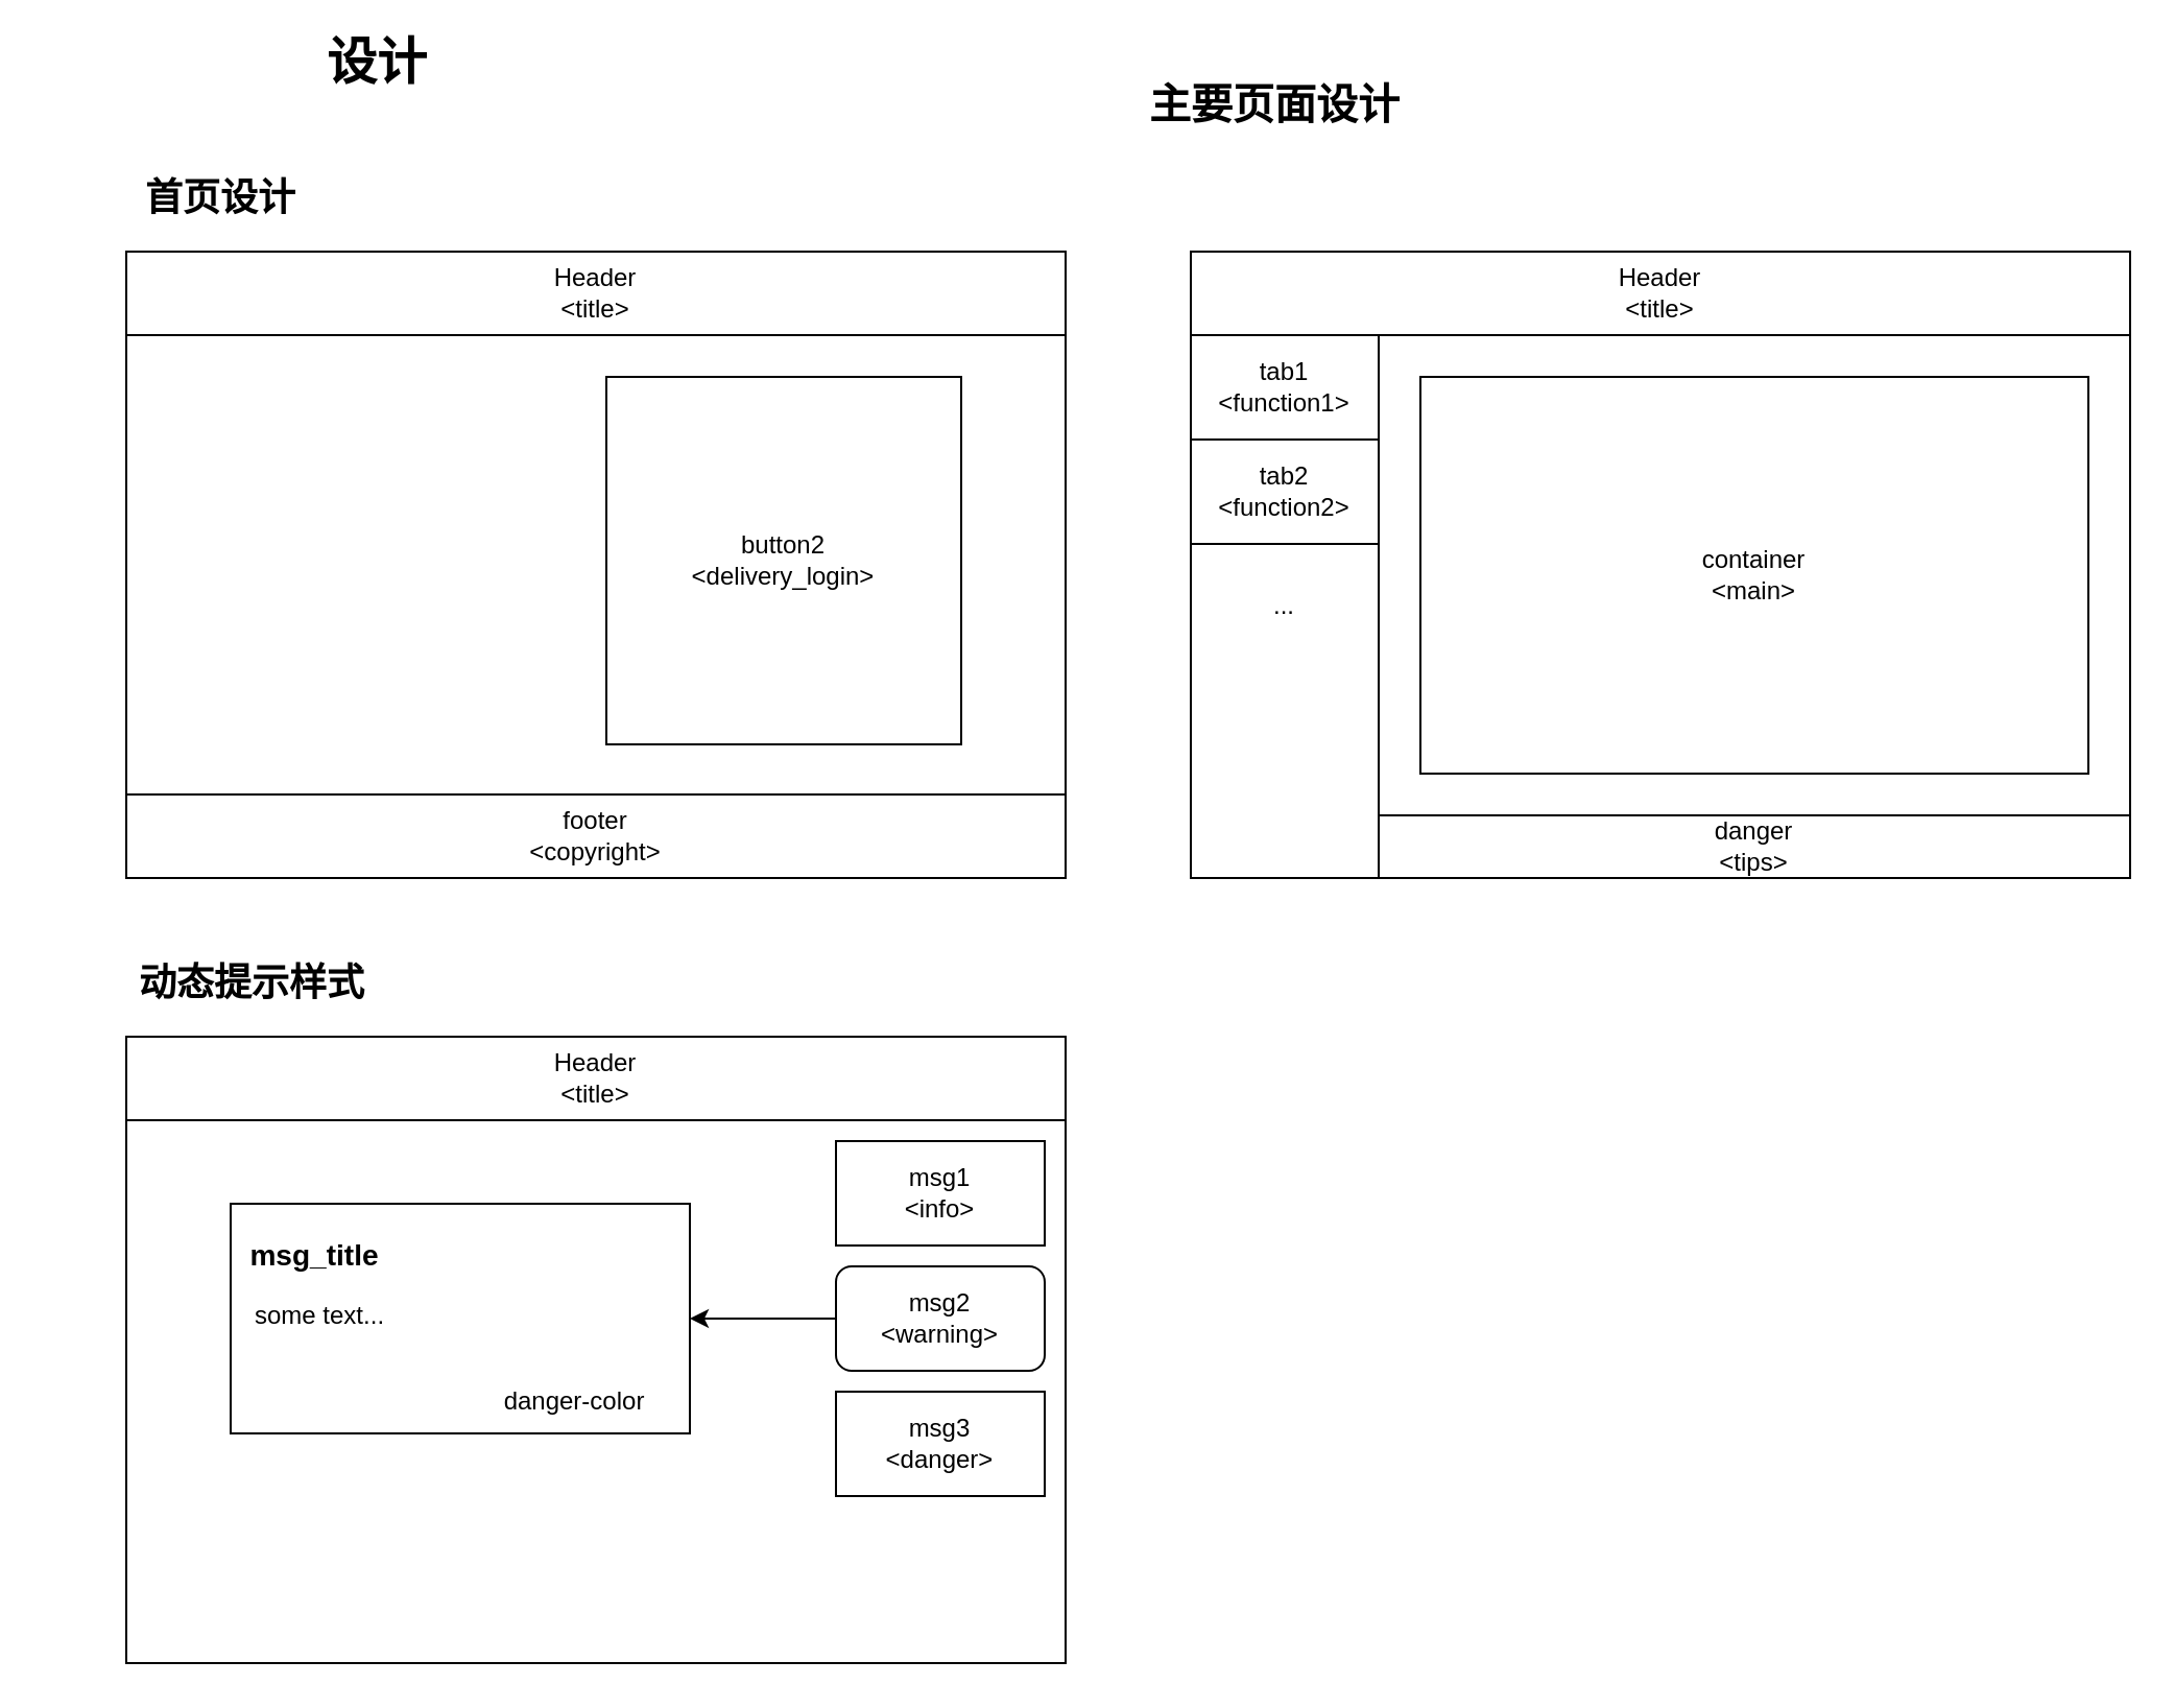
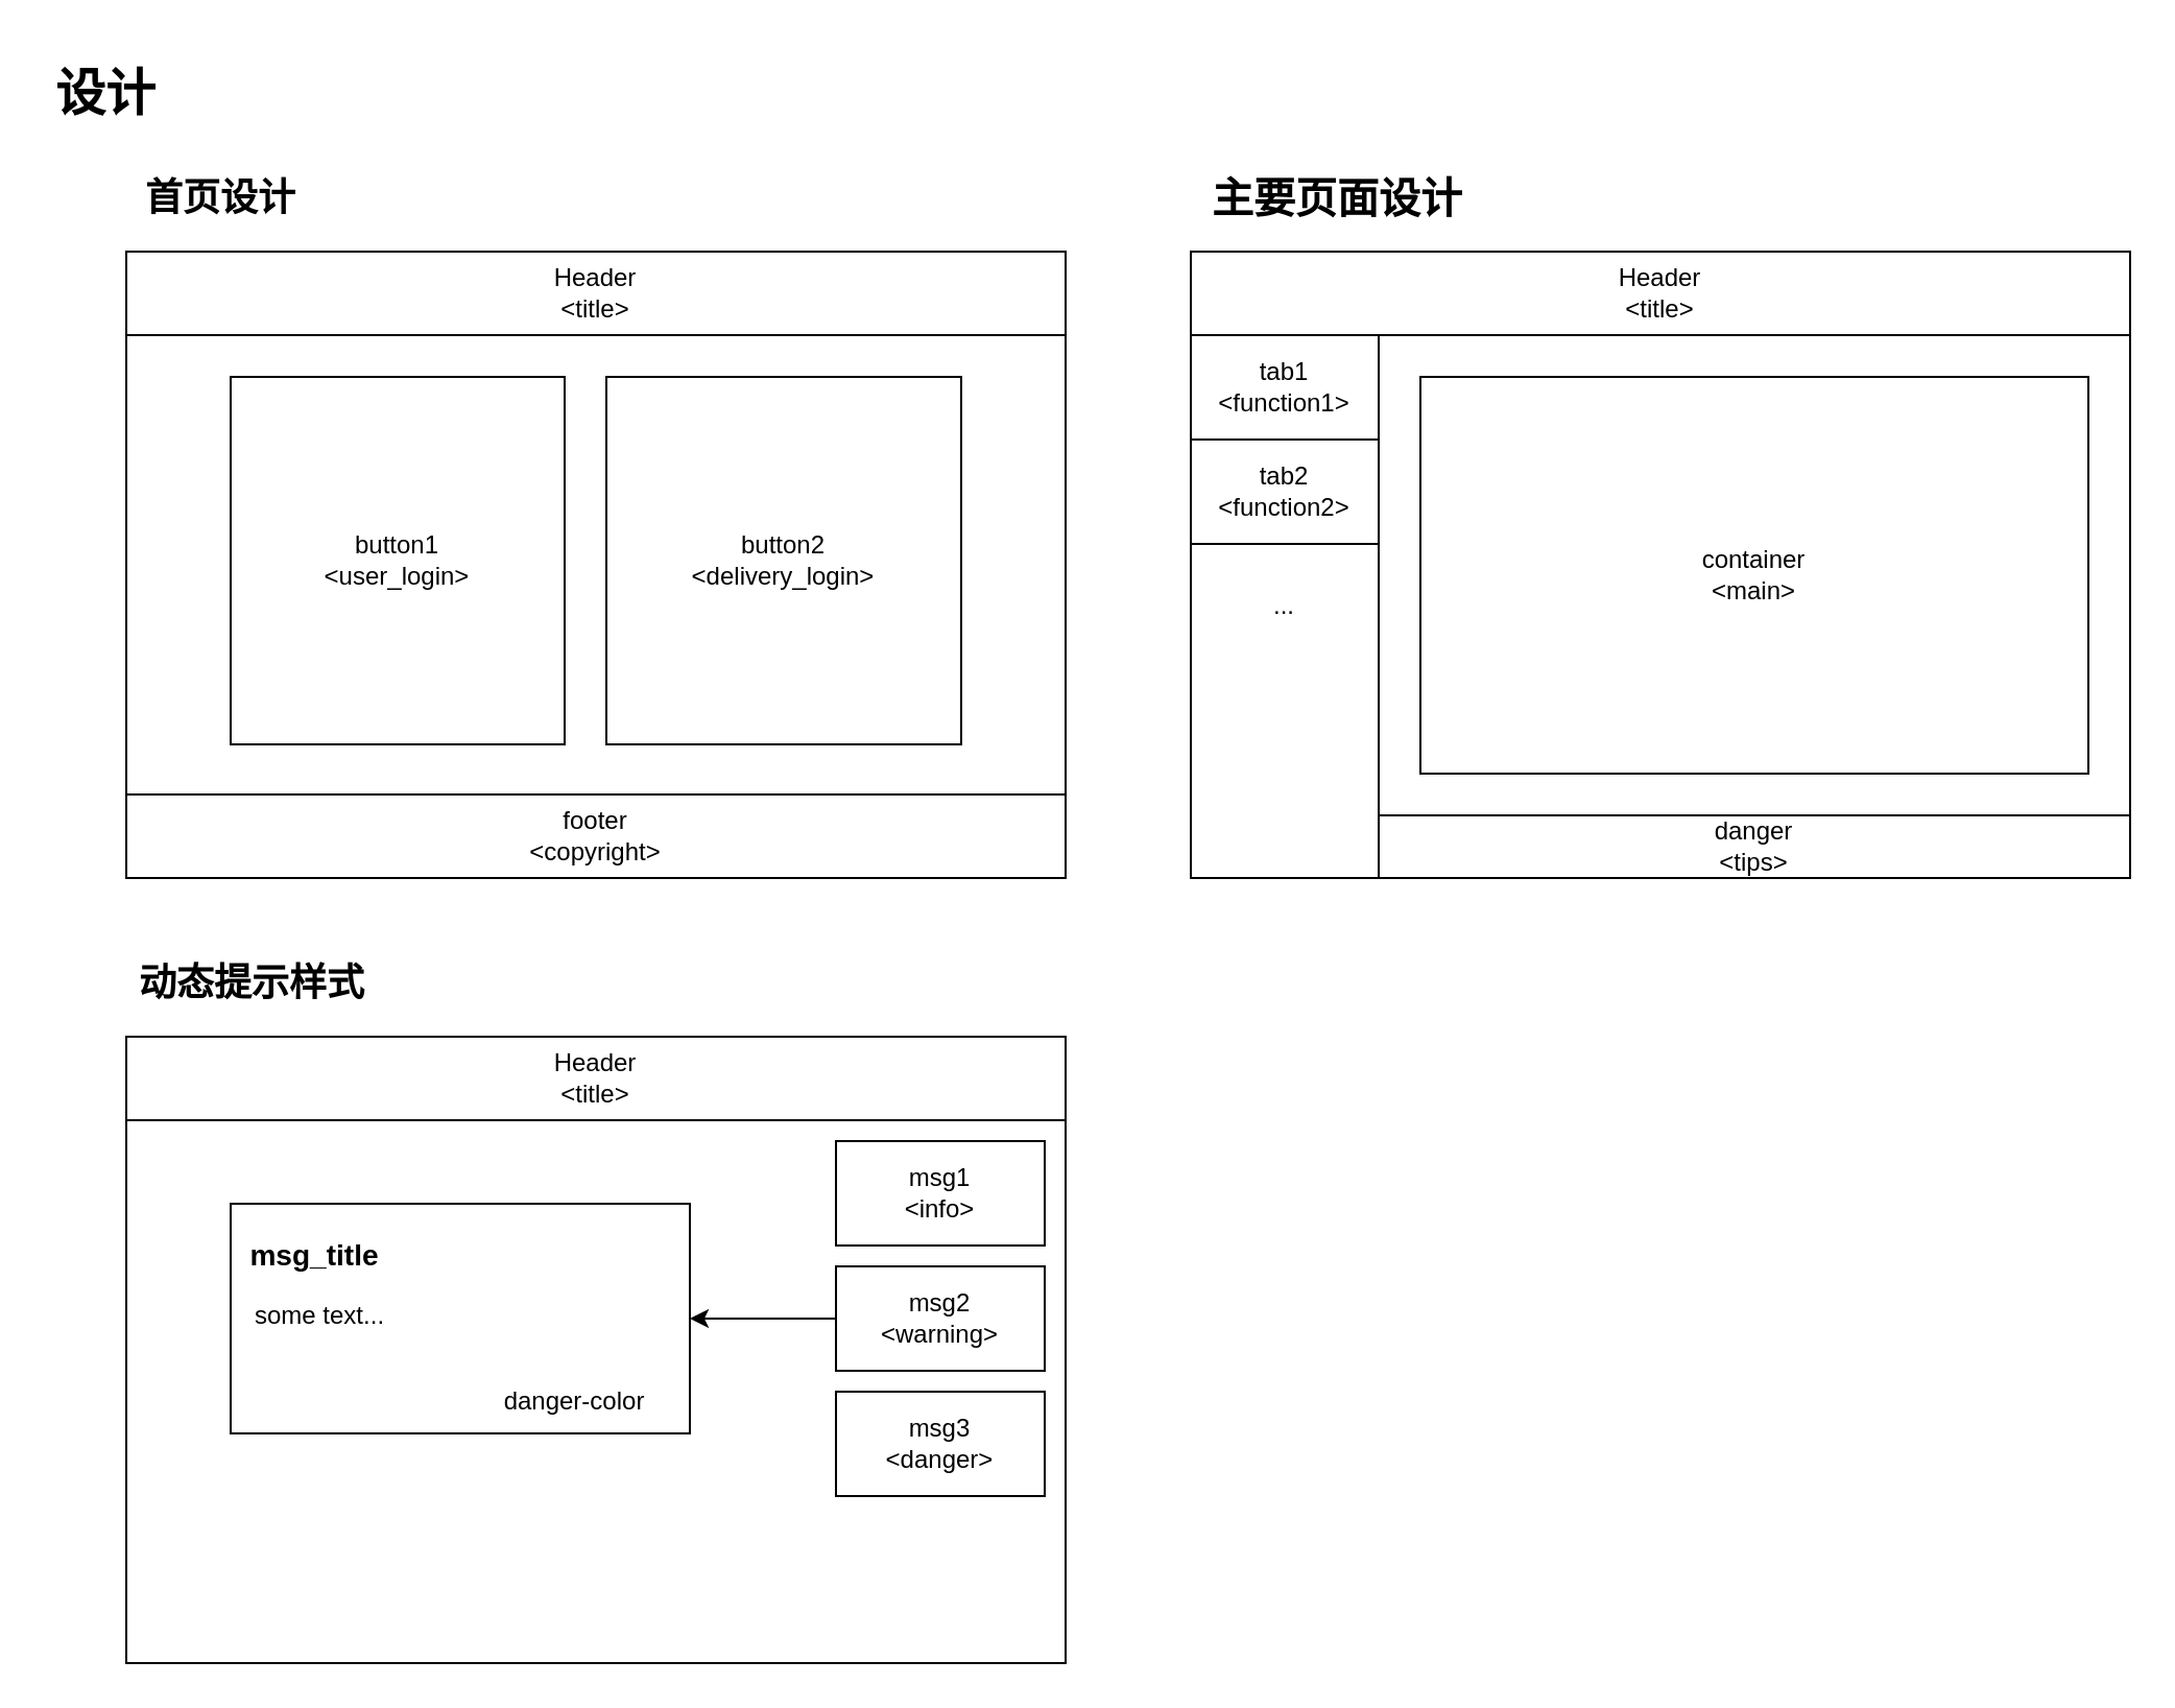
- <mxCell id="16" value="&lt;h1&gt;设计&lt;/h1&gt;" style="text;html=1;align=center;verticalAlign=middle;resizable=0;points=[];autosize=1;strokeColor=none;fillColor=none;" parent="1" vertex="1"><mxGeometry x="150" y="5" width="60" height="50" as="geometry" /></mxCell>
+ <mxCell id="16" value="&lt;h1&gt;设计&lt;/h1&gt;" style="text;html=1;align=center;verticalAlign=middle;resizable=0;points=[];autosize=1;strokeColor=none;fillColor=none;" parent="1" vertex="1"><mxGeometry x="20" y="20" width="60" height="50" as="geometry" /></mxCell>
- <mxCell id="15" value="&lt;h2&gt;&lt;b&gt;&lt;font style=&quot;font-size: 20px&quot;&gt;主要页面设计&lt;/font&gt;&lt;/b&gt;&lt;/h2&gt;" style="text;html=1;align=center;verticalAlign=middle;resizable=0;points=[];autosize=1;strokeColor=none;fillColor=none;" parent="1" vertex="1"><mxGeometry x="540" y="25" width="140" height="50" as="geometry" /></mxCell>
+ <mxCell id="15" value="&lt;h2&gt;&lt;b&gt;&lt;font style=&quot;font-size: 20px&quot;&gt;主要页面设计&lt;/font&gt;&lt;/b&gt;&lt;/h2&gt;" style="text;html=1;align=center;verticalAlign=middle;resizable=0;points=[];autosize=1;strokeColor=none;fillColor=none;" parent="1" vertex="1"><mxGeometry x="570" y="70" width="140" height="50" as="geometry" /></mxCell>
+ <mxCell id="11" value="button1&lt;br&gt;&amp;lt;user_login&amp;gt;" style="rounded=0;whiteSpace=wrap;html=1;fontSize=12;" parent="1" vertex="1"><mxGeometry x="110" y="180" width="160" height="176" as="geometry" /></mxCell>
- <mxCell id="21" value="msg2&lt;br&gt;&amp;lt;warning&amp;gt;" style="whiteSpace=wrap;html=1;rounded=1;" parent="1" vertex="1"><mxGeometry x="400" y="606" width="100" height="50" as="geometry" /></mxCell>
+ <mxCell id="21" value="msg2&lt;br&gt;&amp;lt;warning&amp;gt;" style="rounded=0;whiteSpace=wrap;html=1;" parent="1" vertex="1"><mxGeometry x="400" y="606" width="100" height="50" as="geometry" /></mxCell>
